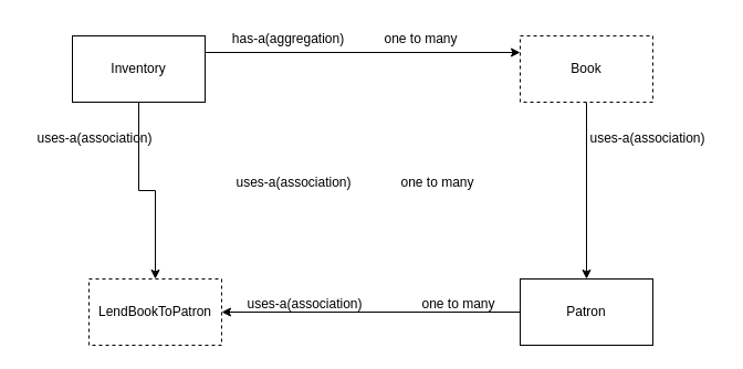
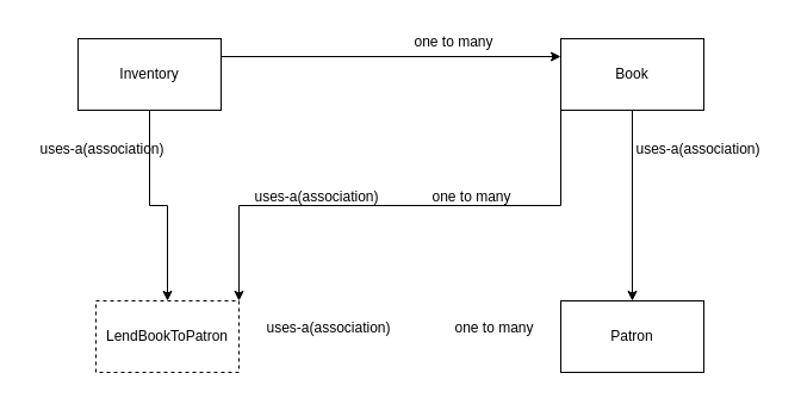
- <mxCell id="8" value="has-a(aggregation)" style="text;html=1;align=center;verticalAlign=middle;resizable=0;points=[];autosize=1;strokeColor=none;fillColor=none;" vertex="1" parent="1"><mxGeometry x="200" y="20" width="120" height="30" as="geometry" /></mxCell>
- <mxCell id="7" value="Book" style="rounded=0;whiteSpace=wrap;html=1;dashed=1;" vertex="1" parent="1"><mxGeometry x="470" y="32" width="120" height="60" as="geometry" /></mxCell>
+ <mxCell id="7" value="Book" style="rounded=0;whiteSpace=wrap;html=1;" vertex="1" parent="1"><mxGeometry x="470" y="32" width="120" height="60" as="geometry" /></mxCell>
+ <mxCell id="6" style="edgeStyle=orthogonalEdgeStyle;rounded=0;orthogonalLoop=1;jettySize=auto;html=1;exitX=0;exitY=1;exitDx=0;exitDy=0;entryX=1;entryY=0;entryDx=0;entryDy=0;" edge="1" parent="1" source="7" target="13"><mxGeometry relative="1" as="geometry" /></mxCell>
- <mxCell id="10" style="edgeStyle=orthogonalEdgeStyle;rounded=0;orthogonalLoop=1;jettySize=auto;html=1;entryX=1;entryY=0.5;entryDx=0;entryDy=0;" edge="1" parent="1" source="11" target="13"><mxGeometry relative="1" as="geometry" /></mxCell>
